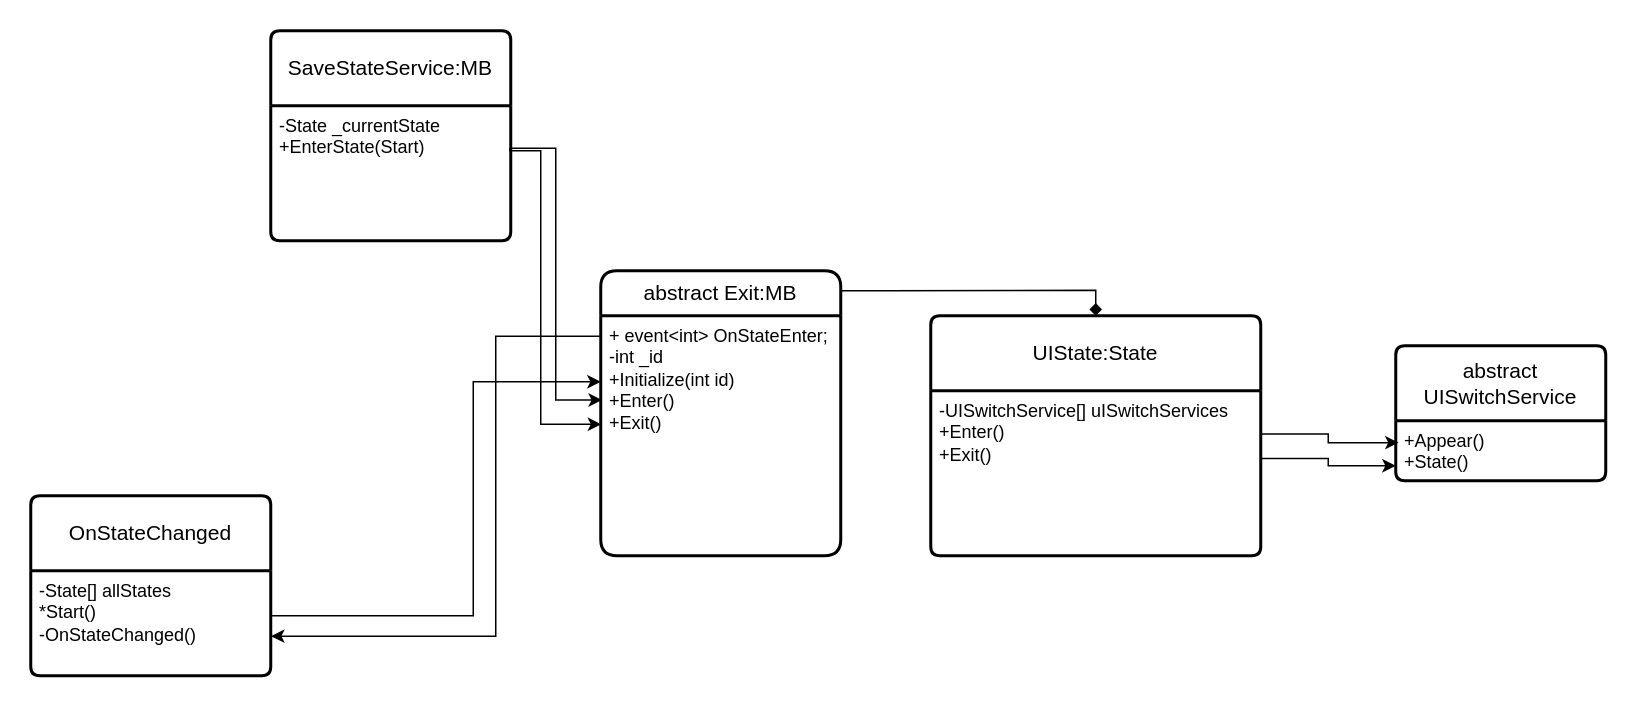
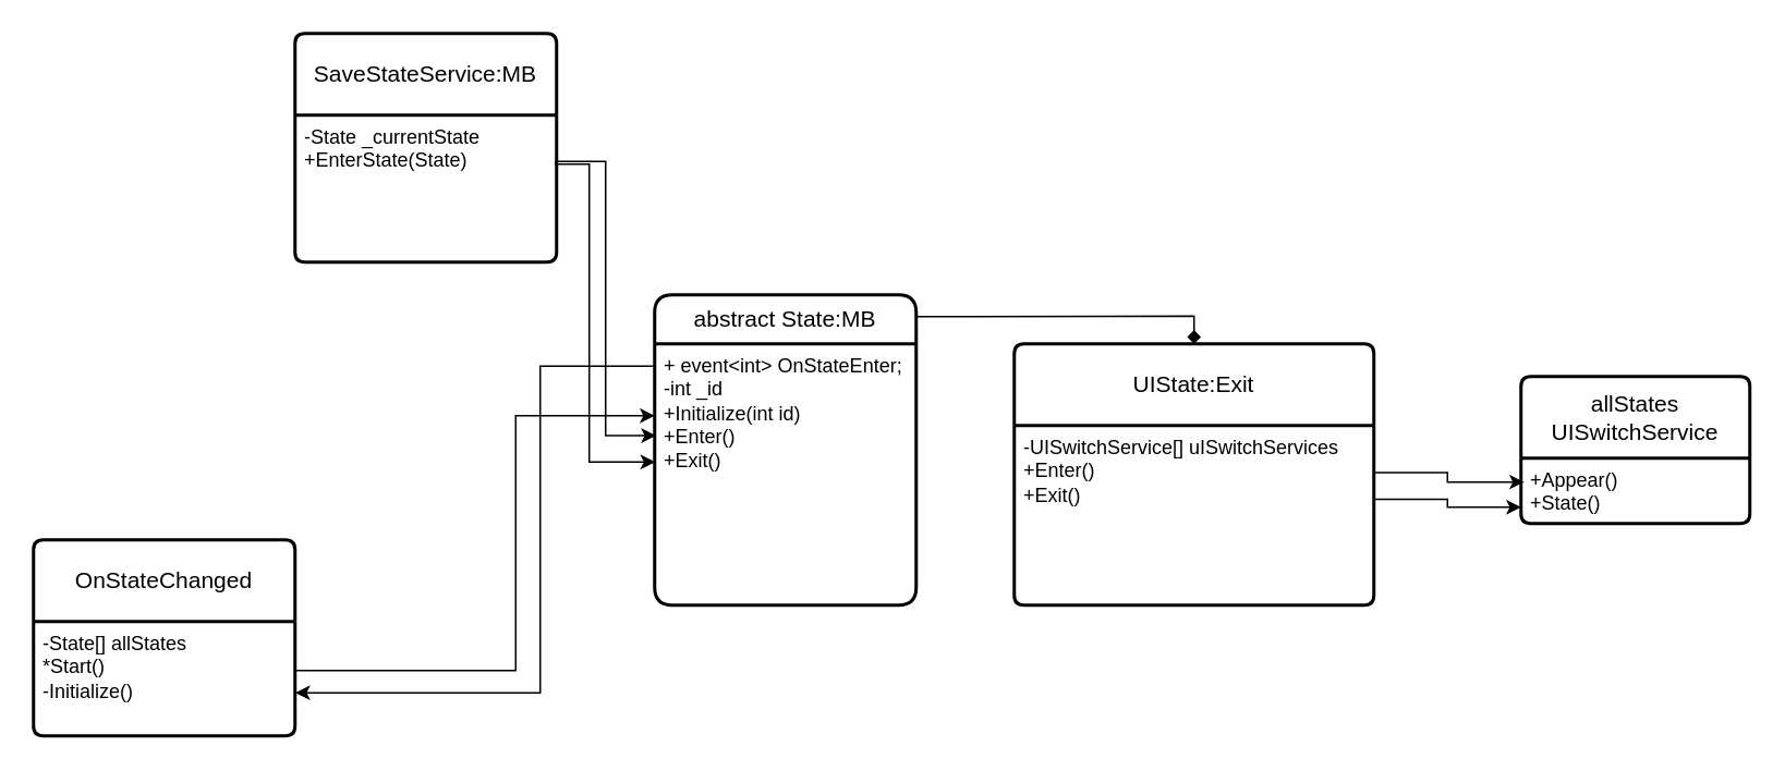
- <mxCell id="8" value="-State _currentState&lt;br&gt;+EnterState(Start)&lt;br&gt;" style="align=left;strokeColor=none;fillColor=none;spacingLeft=4;fontSize=12;verticalAlign=top;resizable=0;rotatable=0;part=1;html=1;" vertex="1" parent="7"><mxGeometry y="50" width="160" height="90" as="geometry" /></mxCell>
+ <mxCell id="8" value="-State _currentState&lt;br&gt;+EnterState(State)&lt;br&gt;" style="align=left;strokeColor=none;fillColor=none;spacingLeft=4;fontSize=12;verticalAlign=top;resizable=0;rotatable=0;part=1;html=1;" vertex="1" parent="7"><mxGeometry y="50" width="160" height="90" as="geometry" /></mxCell>
- <mxCell id="3" value="abstract Exit:MB" style="swimlane;childLayout=stackLayout;horizontal=1;startSize=30;horizontalStack=0;rounded=1;fontSize=14;fontStyle=0;strokeWidth=2;resizeParent=0;resizeLast=1;shadow=0;dashed=0;align=center;arcSize=12;whiteSpace=wrap;html=1;" vertex="1" parent="1"><mxGeometry x="400" y="180" width="160" height="190" as="geometry" /></mxCell>
+ <mxCell id="3" value="abstract State:MB" style="swimlane;childLayout=stackLayout;horizontal=1;startSize=30;horizontalStack=0;rounded=1;fontSize=14;fontStyle=0;strokeWidth=2;resizeParent=0;resizeLast=1;shadow=0;dashed=0;align=center;arcSize=12;whiteSpace=wrap;html=1;" vertex="1" parent="1"><mxGeometry x="400" y="180" width="160" height="190" as="geometry" /></mxCell>
- <mxCell id="11" value="UIState:State" style="swimlane;childLayout=stackLayout;horizontal=1;startSize=50;horizontalStack=0;rounded=1;fontSize=14;fontStyle=0;strokeWidth=2;resizeParent=0;resizeLast=1;shadow=0;dashed=0;align=center;arcSize=4;whiteSpace=wrap;html=1;" vertex="1" parent="1"><mxGeometry x="620" y="210" width="220" height="160" as="geometry" /></mxCell>
+ <mxCell id="11" value="UIState:Exit" style="swimlane;childLayout=stackLayout;horizontal=1;startSize=50;horizontalStack=0;rounded=1;fontSize=14;fontStyle=0;strokeWidth=2;resizeParent=0;resizeLast=1;shadow=0;dashed=0;align=center;arcSize=4;whiteSpace=wrap;html=1;" vertex="1" parent="1"><mxGeometry x="620" y="210" width="220" height="160" as="geometry" /></mxCell>
- <mxCell id="5" value="abstract UISwitchService" style="swimlane;childLayout=stackLayout;horizontal=1;startSize=50;horizontalStack=0;rounded=1;fontSize=14;fontStyle=0;strokeWidth=2;resizeParent=0;resizeLast=1;shadow=0;dashed=0;align=center;arcSize=4;whiteSpace=wrap;html=1;" vertex="1" parent="1"><mxGeometry x="930" y="230" width="140" height="90" as="geometry" /></mxCell>
+ <mxCell id="5" value="allStates UISwitchService" style="swimlane;childLayout=stackLayout;horizontal=1;startSize=50;horizontalStack=0;rounded=1;fontSize=14;fontStyle=0;strokeWidth=2;resizeParent=0;resizeLast=1;shadow=0;dashed=0;align=center;arcSize=4;whiteSpace=wrap;html=1;" vertex="1" parent="1"><mxGeometry x="930" y="230" width="140" height="90" as="geometry" /></mxCell>
- <mxCell id="16" value="-State[] allStates&lt;br&gt;*Start()&lt;br&gt;-OnStateChanged()" style="align=left;strokeColor=none;fillColor=none;spacingLeft=4;fontSize=12;verticalAlign=top;resizable=0;rotatable=0;part=1;html=1;" vertex="1" parent="15"><mxGeometry y="50" width="160" height="70" as="geometry" /></mxCell>
+ <mxCell id="16" value="-State[] allStates&lt;br&gt;*Start()&lt;br&gt;-Initialize()" style="align=left;strokeColor=none;fillColor=none;spacingLeft=4;fontSize=12;verticalAlign=top;resizable=0;rotatable=0;part=1;html=1;" vertex="1" parent="15"><mxGeometry y="50" width="160" height="70" as="geometry" /></mxCell>
